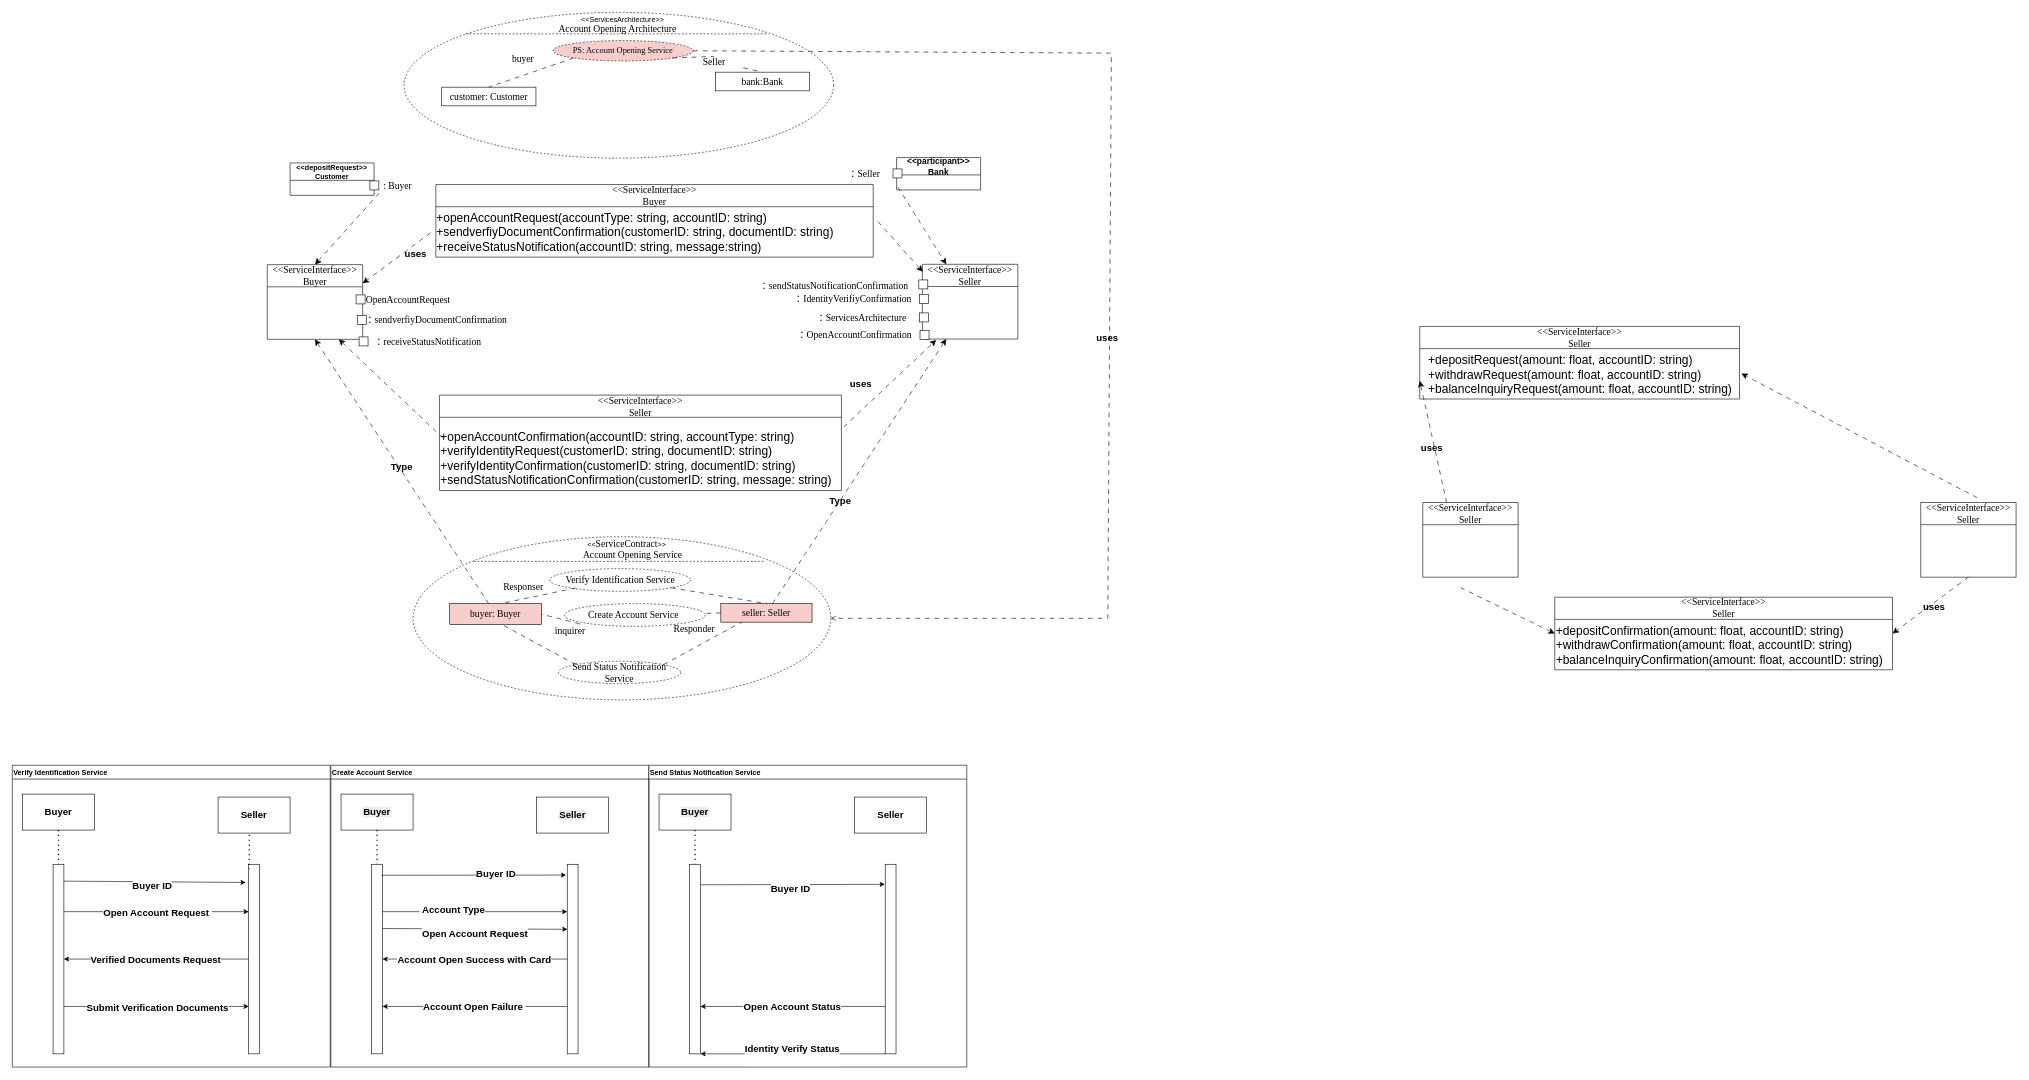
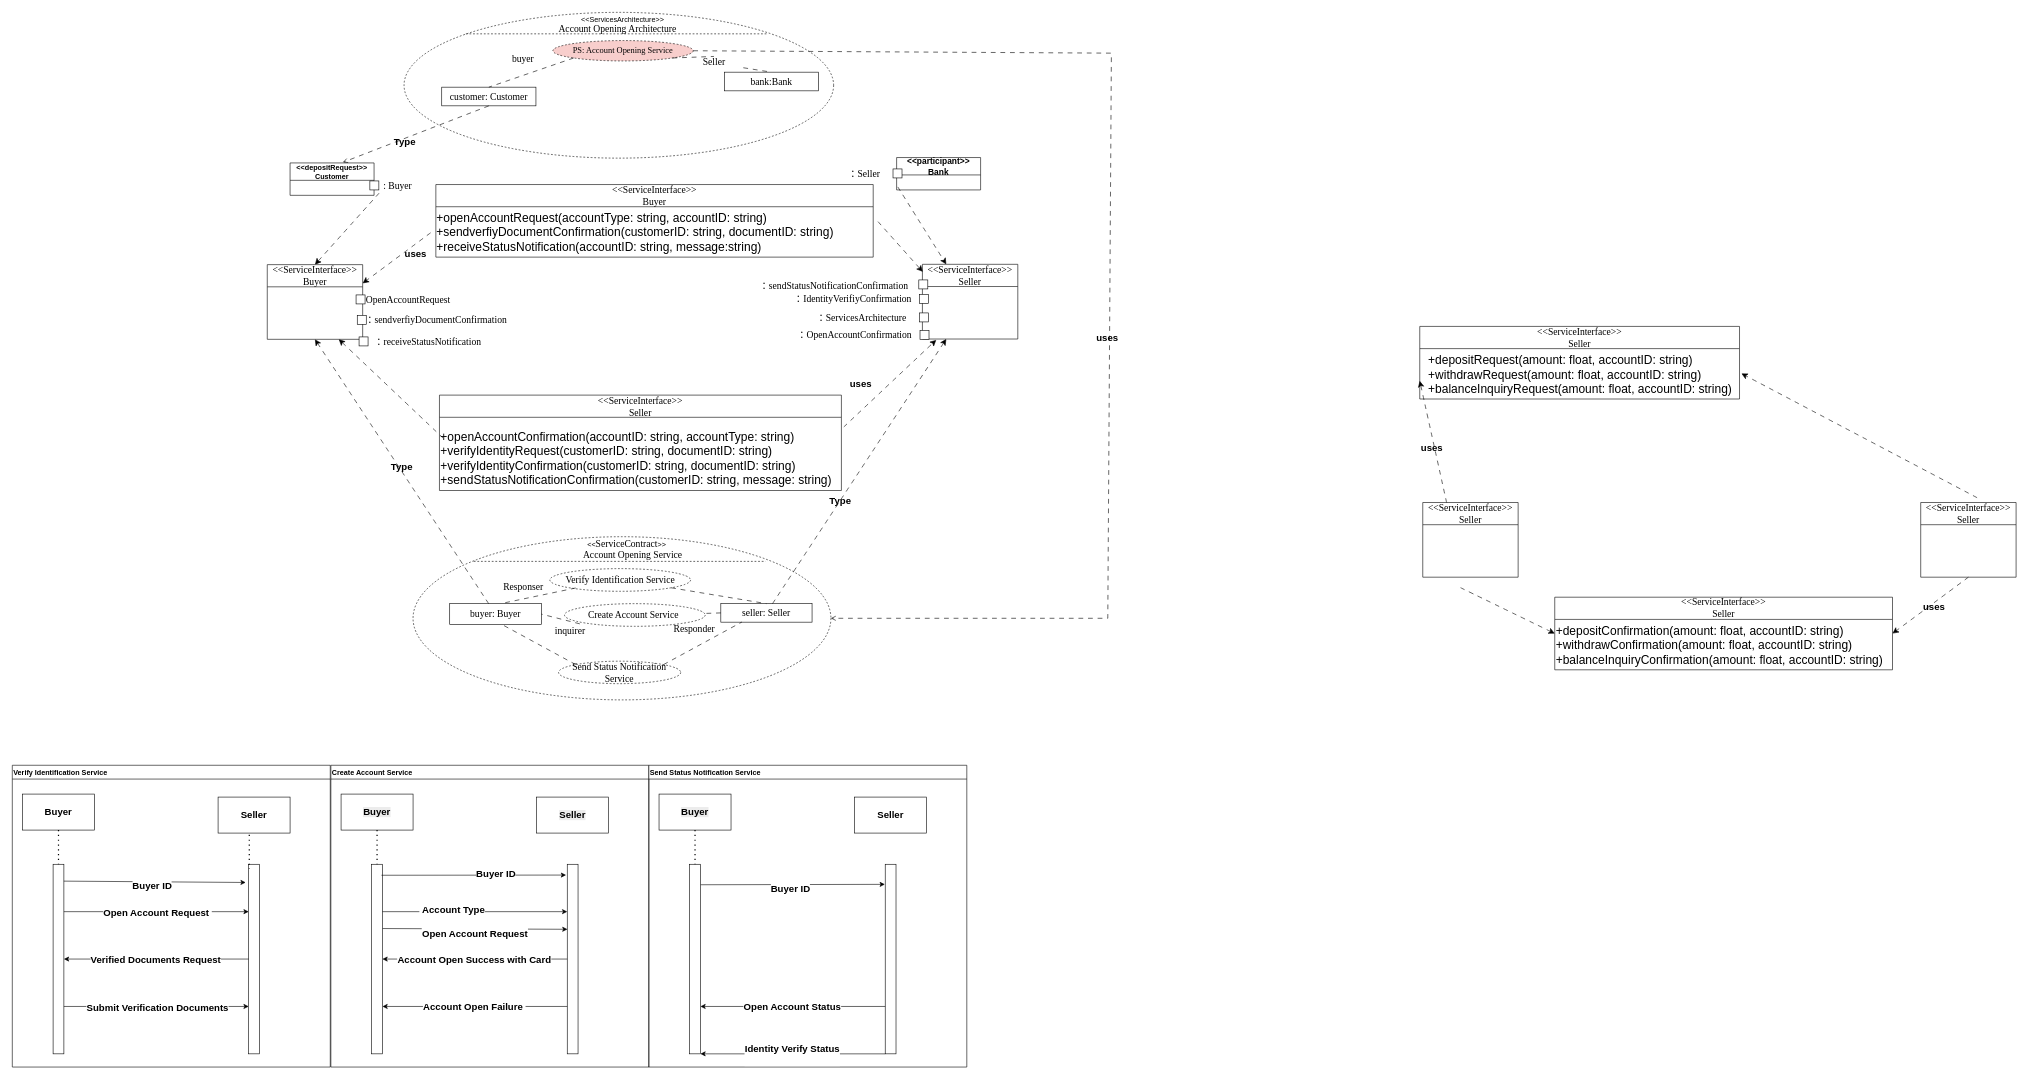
- <mxCell id="10" value="&lt;div style=&quot;text-align: start;&quot;&gt;&lt;span style=&quot;font-size: 16px; background-color: transparent; color: light-dark(rgb(0, 0, 0), rgb(255, 255, 255));&quot;&gt;bank:&lt;font face=&quot;-webkit-standard&quot;&gt;Bank&lt;/font&gt;&lt;/span&gt;&lt;/div&gt;" style="html=1;whiteSpace=wrap;fontSize=14;fontFamily=Times New Roman;labelBackgroundColor=none;" parent="5" vertex="1"><mxGeometry x="518.86" y="99.695" width="157.14" height="31.151" as="geometry" /></mxCell>
+ <mxCell id="10" value="&lt;div style=&quot;text-align: start;&quot;&gt;&lt;span style=&quot;font-size: 16px; background-color: transparent; color: light-dark(rgb(0, 0, 0), rgb(255, 255, 255));&quot;&gt;bank:&lt;font face=&quot;-webkit-standard&quot;&gt;Bank&lt;/font&gt;&lt;/span&gt;&lt;/div&gt;" style="html=1;whiteSpace=wrap;fontSize=14;fontFamily=Times New Roman;labelBackgroundColor=none;" parent="5" vertex="1"><mxGeometry x="533.86" y="99.695" width="157.14" height="31.151" as="geometry" /></mxCell>
+ <mxCell id="16" value="" style="html=1;verticalAlign=bottom;labelBackgroundColor=none;endArrow=open;endFill=0;dashed=1;rounded=0;exitX=0.5;exitY=1;exitDx=0;exitDy=0;entryX=0.629;entryY=-0.019;entryDx=0;entryDy=0;entryPerimeter=0;dashPattern=8 8;fontColor=default;" parent="1" source="8" target="2" edge="1"><mxGeometry width="160" relative="1" as="geometry"><mxPoint x="897.5" y="743.5" as="sourcePoint" /><mxPoint x="1057.5" y="743.5" as="targetPoint" /></mxGeometry></mxCell>
+ <mxCell id="17" value="&lt;b&gt;&lt;font style=&quot;font-size: 16px;&quot;&gt;Type&lt;/font&gt;&lt;/b&gt;" style="edgeLabel;html=1;align=center;verticalAlign=middle;resizable=0;points=[];labelBackgroundColor=none;" parent="16" vertex="1" connectable="0"><mxGeometry x="0.155" y="4" relative="1" as="geometry"><mxPoint x="-1" as="offset" /></mxGeometry></mxCell>
- <mxCell id="24" value="&lt;span style=&quot;font-size: 16px;&quot;&gt;seller: Seller&lt;/span&gt;" style="html=1;whiteSpace=wrap;fontSize=14;fontFamily=Times New Roman;labelBackgroundColor=none;fillColor=#f8cecc;" parent="18" vertex="1"><mxGeometry x="513" y="111.59" width="152.06" height="30.85" as="geometry" /></mxCell>
+ <mxCell id="24" value="&lt;span style=&quot;font-size: 16px;&quot;&gt;seller: Seller&lt;/span&gt;" style="html=1;whiteSpace=wrap;fontSize=14;fontFamily=Times New Roman;labelBackgroundColor=none;" parent="18" vertex="1"><mxGeometry x="513" y="111.59" width="152.06" height="30.85" as="geometry" /></mxCell>
- <mxCell id="22" value="&lt;div style=&quot;text-align: left;&quot;&gt;&lt;span style=&quot;color: light-dark(rgb(0, 0, 0), rgb(237, 237, 237)); font-size: 16px; caret-color: light-dark(rgb(0, 0, 0), rgb(237, 237, 237)); background-color: transparent;&quot;&gt;buyer: &lt;font face=&quot;-webkit-standard&quot;&gt;Buyer&lt;/font&gt;&lt;/span&gt;&lt;/div&gt;" style="html=1;whiteSpace=wrap;align=center;fontFamily=Times New Roman;fontSize=14;labelBackgroundColor=none;fillColor=#f8cecc;" parent="18" vertex="1"><mxGeometry x="61.096" y="111.59" width="152.741" height="34.872" as="geometry" /></mxCell>
+ <mxCell id="22" value="&lt;div style=&quot;text-align: left;&quot;&gt;&lt;span style=&quot;color: light-dark(rgb(0, 0, 0), rgb(237, 237, 237)); font-size: 16px; caret-color: light-dark(rgb(0, 0, 0), rgb(237, 237, 237)); background-color: transparent;&quot;&gt;buyer: &lt;font face=&quot;-webkit-standard&quot;&gt;Buyer&lt;/font&gt;&lt;/span&gt;&lt;/div&gt;" style="html=1;whiteSpace=wrap;align=center;fontFamily=Times New Roman;fontSize=14;labelBackgroundColor=none;" parent="18" vertex="1"><mxGeometry x="61.096" y="111.59" width="152.741" height="34.872" as="geometry" /></mxCell>
